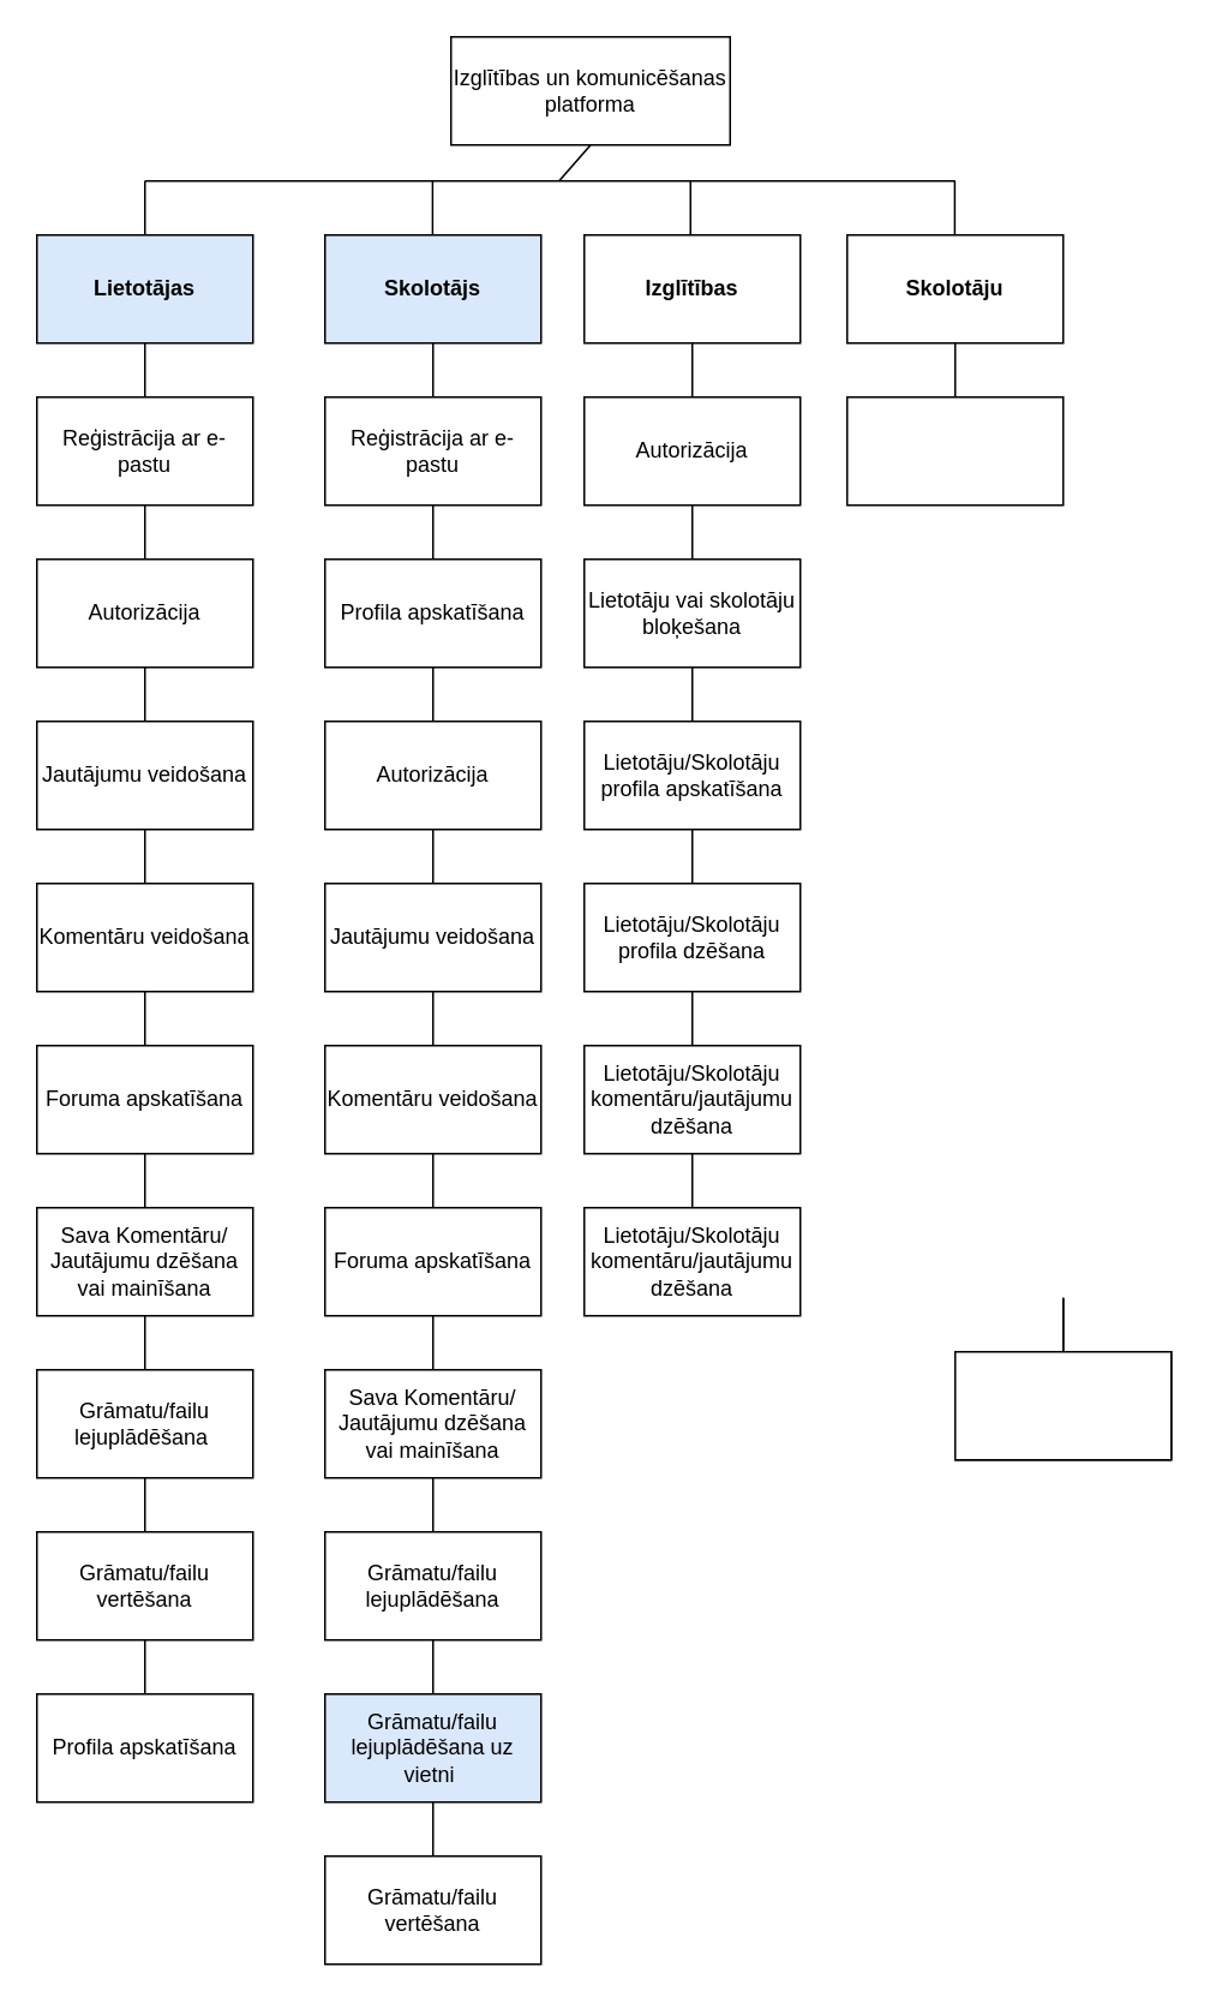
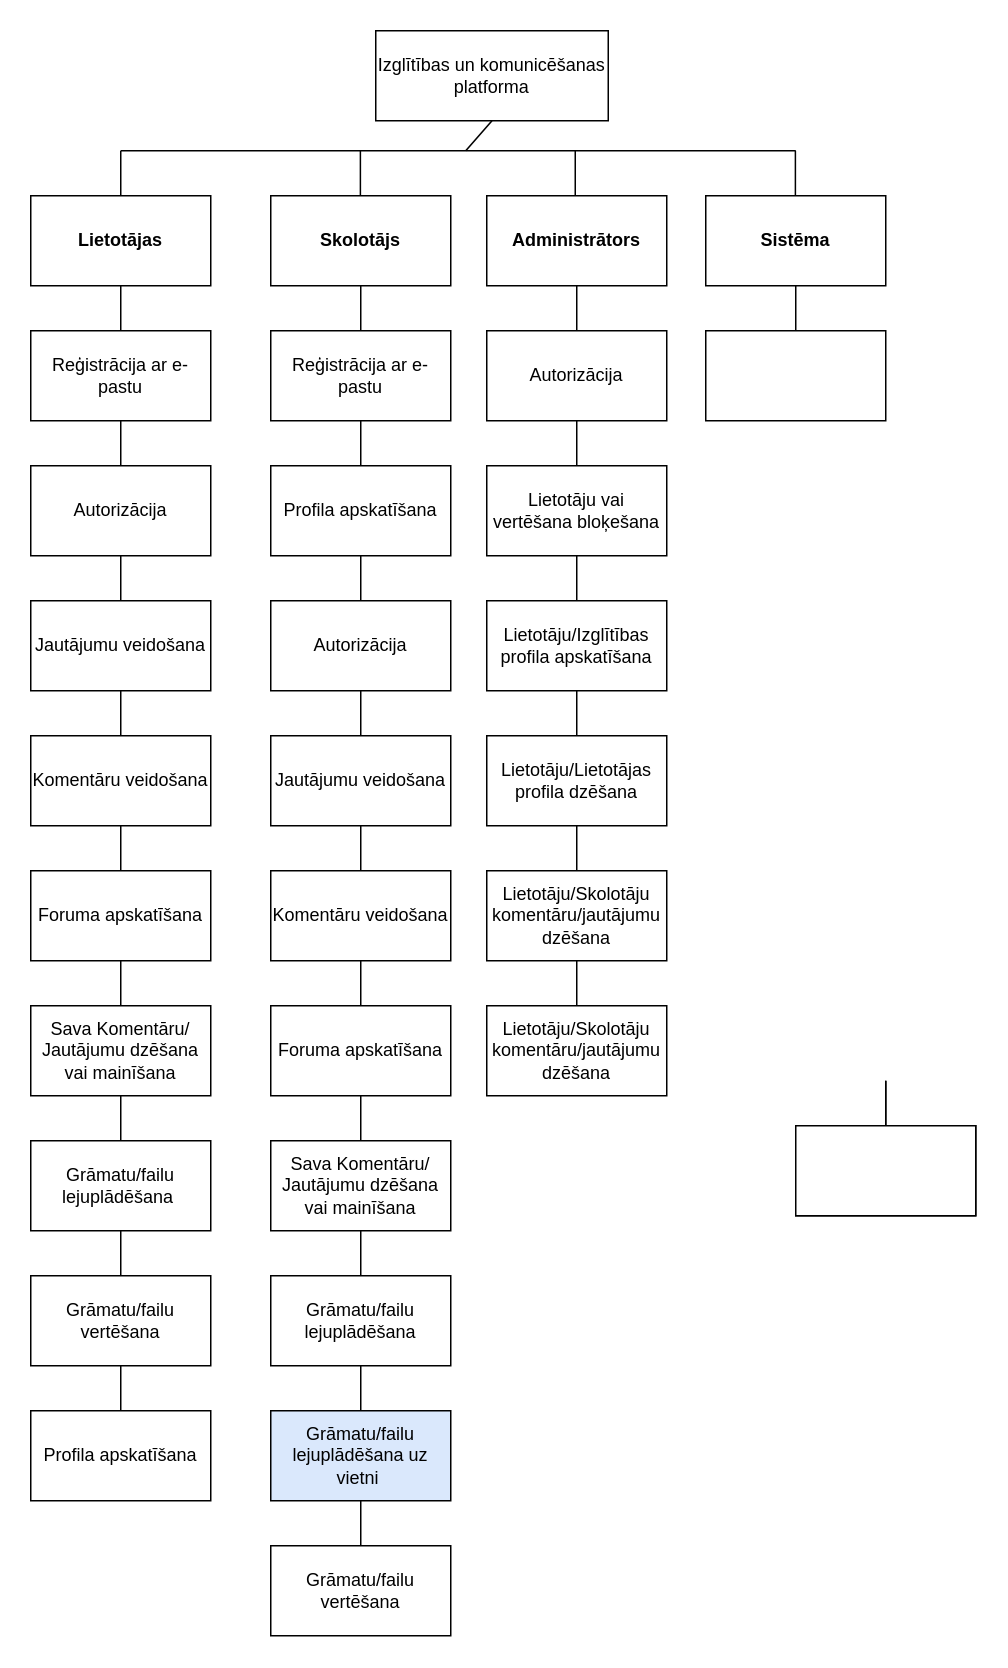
- <mxCell id="3" value="&lt;b&gt;Lietotājas&lt;/b&gt;" style="rounded=0;whiteSpace=wrap;html=1;fillColor=#dae8fc;" vertex="1" parent="1"><mxGeometry x="20" y="130" width="120" height="60" as="geometry" /></mxCell>
+ <mxCell id="3" value="&lt;b&gt;Lietotājas&lt;/b&gt;" style="rounded=0;whiteSpace=wrap;html=1;" vertex="1" parent="1"><mxGeometry x="20" y="130" width="120" height="60" as="geometry" /></mxCell>
- <mxCell id="4" value="&lt;b&gt;Skolotājs&lt;/b&gt;" style="rounded=0;whiteSpace=wrap;html=1;fillColor=#dae8fc;" vertex="1" parent="1"><mxGeometry x="180" y="130" width="120" height="60" as="geometry" /></mxCell>
+ <mxCell id="4" value="&lt;b&gt;Skolotājs&lt;/b&gt;" style="rounded=0;whiteSpace=wrap;html=1;" vertex="1" parent="1"><mxGeometry x="180" y="130" width="120" height="60" as="geometry" /></mxCell>
- <mxCell id="5" value="&lt;b&gt;Izglītības&lt;/b&gt;" style="rounded=0;whiteSpace=wrap;html=1;" vertex="1" parent="1"><mxGeometry x="324" y="130" width="120" height="60" as="geometry" /></mxCell>
+ <mxCell id="5" value="&lt;b&gt;Administrātors&lt;/b&gt;" style="rounded=0;whiteSpace=wrap;html=1;" vertex="1" parent="1"><mxGeometry x="324" y="130" width="120" height="60" as="geometry" /></mxCell>
- <mxCell id="7" value="&lt;b&gt;Skolotāju&lt;/b&gt;" style="rounded=0;whiteSpace=wrap;html=1;" vertex="1" parent="1"><mxGeometry x="470" y="130" width="120" height="60" as="geometry" /></mxCell>
+ <mxCell id="7" value="&lt;b&gt;Sistēma&lt;/b&gt;" style="rounded=0;whiteSpace=wrap;html=1;" vertex="1" parent="1"><mxGeometry x="470" y="130" width="120" height="60" as="geometry" /></mxCell>
- <mxCell id="25" value="Lietotāju vai skolotāju bloķešana" style="rounded=0;whiteSpace=wrap;html=1;" vertex="1" parent="1"><mxGeometry x="324" y="310" width="120" height="60" as="geometry" /></mxCell>
+ <mxCell id="25" value="Lietotāju vai vertēšana bloķešana" style="rounded=0;whiteSpace=wrap;html=1;" vertex="1" parent="1"><mxGeometry x="324" y="310" width="120" height="60" as="geometry" /></mxCell>
- <mxCell id="29" value="Lietotāju/Skolotāju profila apskatīšana" style="rounded=0;whiteSpace=wrap;html=1;" vertex="1" parent="1"><mxGeometry x="324" y="400" width="120" height="60" as="geometry" /></mxCell>
+ <mxCell id="29" value="Lietotāju/Izglītības profila apskatīšana" style="rounded=0;whiteSpace=wrap;html=1;" vertex="1" parent="1"><mxGeometry x="324" y="400" width="120" height="60" as="geometry" /></mxCell>
- <mxCell id="63" value="Lietotāju/Skolotāju profila dzēšana" style="rounded=0;whiteSpace=wrap;html=1;" vertex="1" parent="1"><mxGeometry x="324" y="490" width="120" height="60" as="geometry" /></mxCell>
+ <mxCell id="63" value="Lietotāju/Lietotājas profila dzēšana" style="rounded=0;whiteSpace=wrap;html=1;" vertex="1" parent="1"><mxGeometry x="324" y="490" width="120" height="60" as="geometry" /></mxCell>
